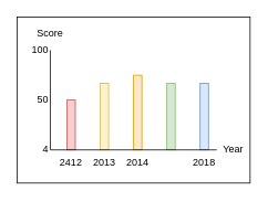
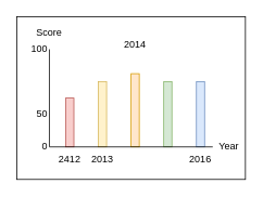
- <mxCell id="14" value="50" style="text;html=1;strokeColor=none;fillColor=none;align=right;verticalAlign=middle;whiteSpace=wrap;rounded=0;" vertex="1" parent="1"><mxGeometry x="30" y="110" width="30" height="20" as="geometry" /></mxCell>
+ <mxCell id="14" value="50" style="text;html=1;strokeColor=none;fillColor=none;align=right;verticalAlign=middle;whiteSpace=wrap;rounded=0;" vertex="1" parent="1"><mxGeometry x="30" y="130" width="30" height="20" as="geometry" /></mxCell>
- <mxCell id="12" value="4" style="text;html=1;strokeColor=none;fillColor=none;align=right;verticalAlign=middle;whiteSpace=wrap;rounded=0;" vertex="1" parent="1"><mxGeometry x="30" y="170" width="30" height="20" as="geometry" /></mxCell>
+ <mxCell id="12" value="0" style="text;html=1;strokeColor=none;fillColor=none;align=right;verticalAlign=middle;whiteSpace=wrap;rounded=0;" vertex="1" parent="1"><mxGeometry x="30" y="170" width="30" height="20" as="geometry" /></mxCell>
- <mxCell id="17" value="2014" style="text;html=1;strokeColor=none;fillColor=none;align=center;verticalAlign=middle;whiteSpace=wrap;rounded=0;" vertex="1" parent="1"><mxGeometry x="145" y="180" width="40" height="30" as="geometry" /></mxCell>
+ <mxCell id="17" value="2014" style="text;html=1;strokeColor=none;fillColor=none;align=center;verticalAlign=middle;whiteSpace=wrap;rounded=0;" vertex="1" parent="1"><mxGeometry x="145" y="40" width="40" height="30" as="geometry" /></mxCell>
- <mxCell id="18" value="2018" style="text;html=1;strokeColor=none;fillColor=none;align=center;verticalAlign=middle;whiteSpace=wrap;rounded=0;" vertex="1" parent="1"><mxGeometry x="225" y="180" width="40" height="30" as="geometry" /></mxCell>
+ <mxCell id="18" value="2016" style="text;html=1;strokeColor=none;fillColor=none;align=center;verticalAlign=middle;whiteSpace=wrap;rounded=0;" vertex="1" parent="1"><mxGeometry x="225" y="180" width="40" height="30" as="geometry" /></mxCell>
